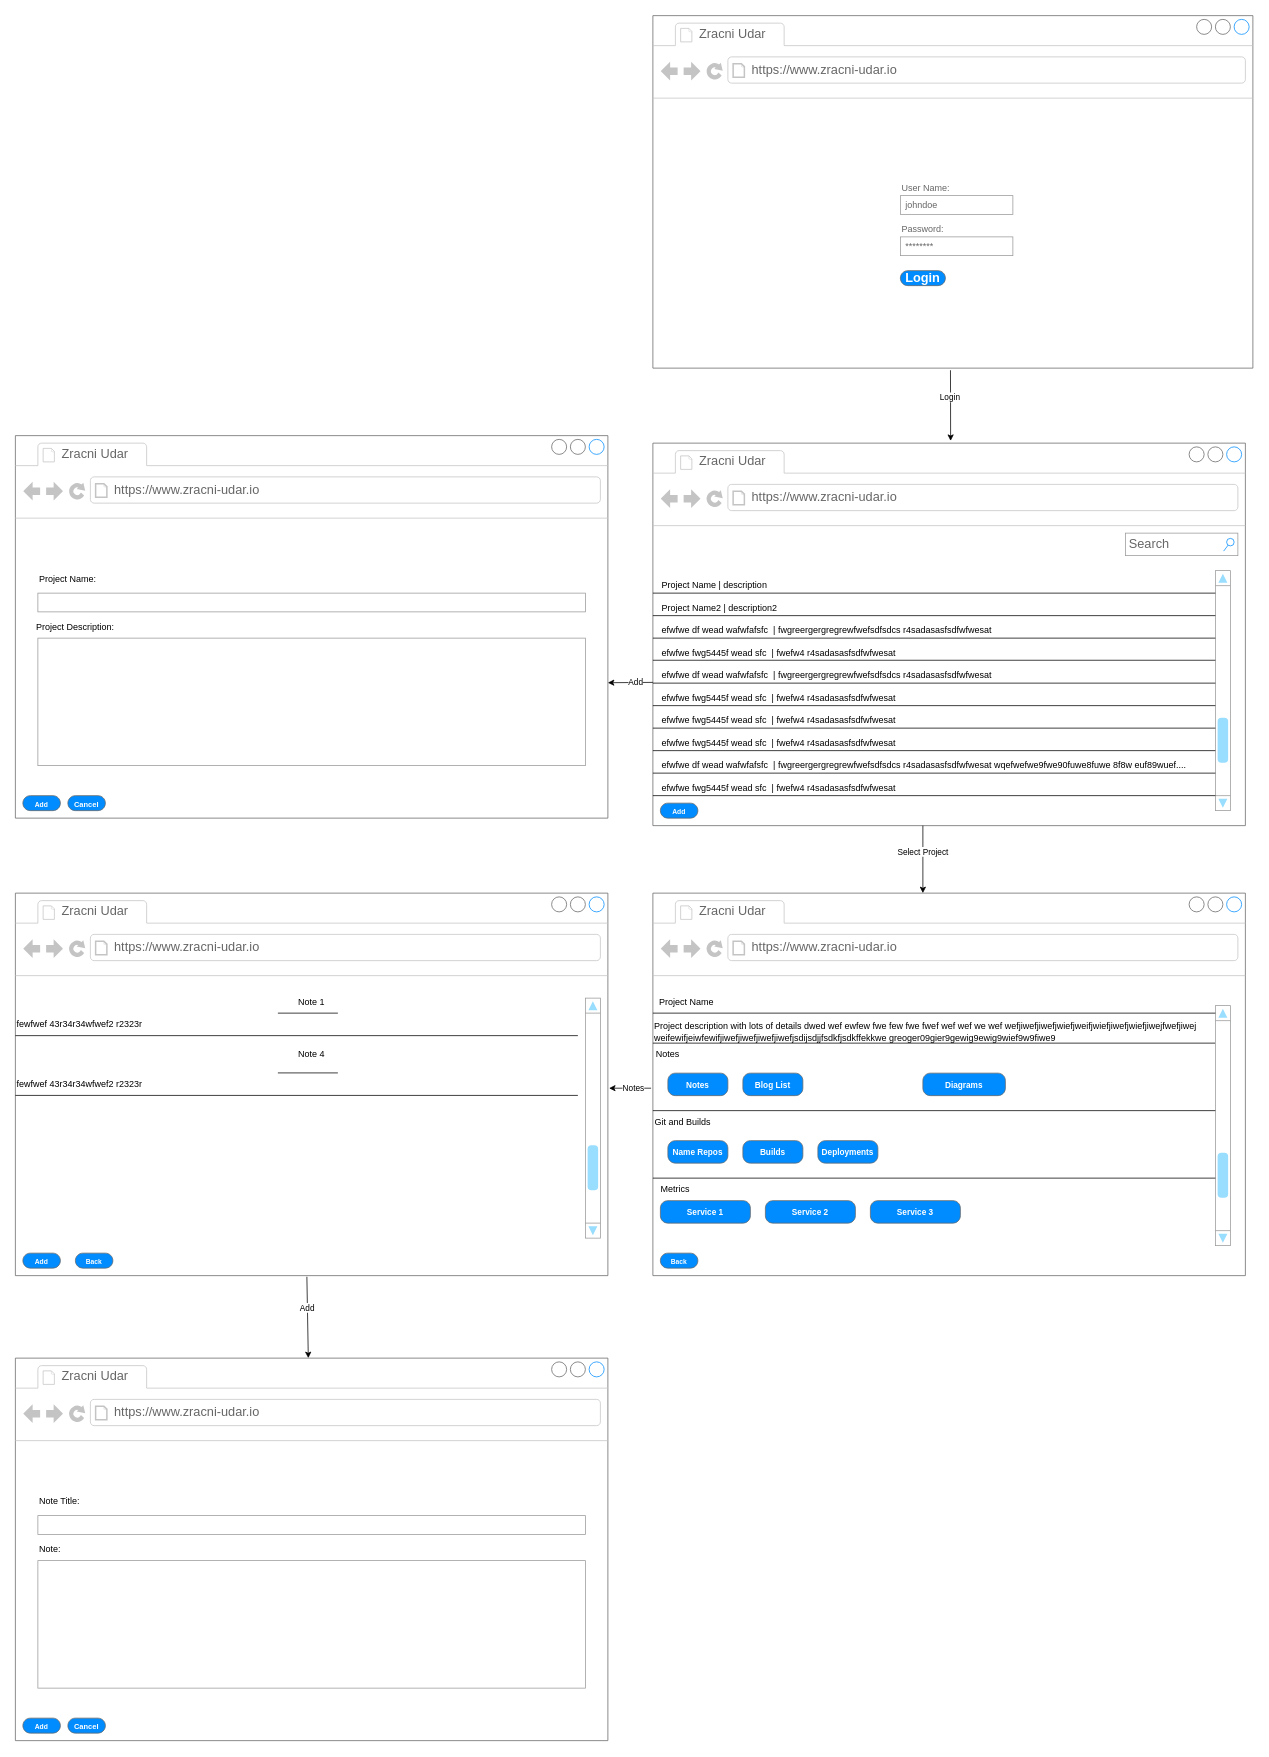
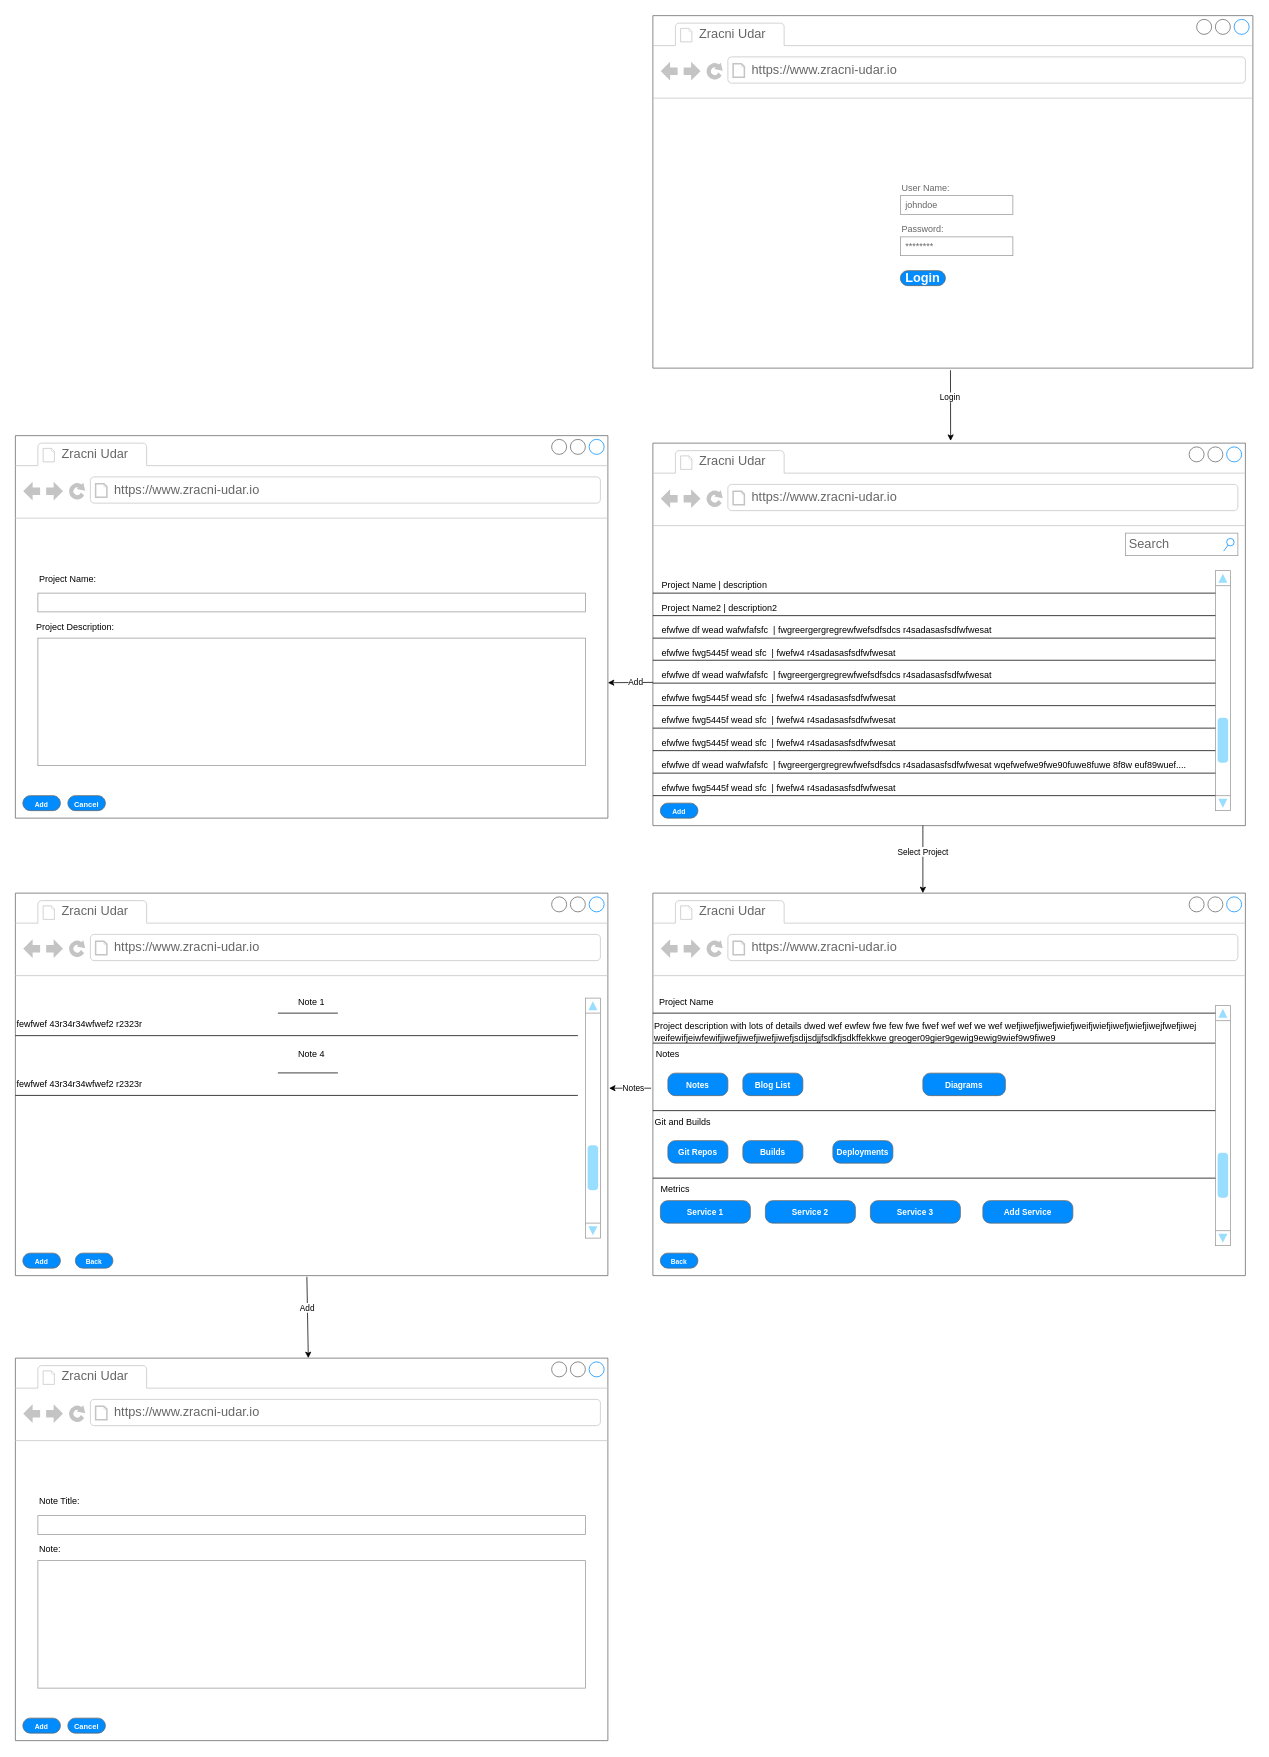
- <mxCell id="46" value="&lt;font style=&quot;font-size: 11px&quot;&gt;Name Repos&lt;/font&gt;" style="strokeWidth=1;shadow=0;dashed=0;align=center;html=1;shape=mxgraph.mockup.buttons.button;strokeColor=#666666;fontColor=#ffffff;mainText=;buttonStyle=round;fontSize=17;fontStyle=1;fillColor=#008cff;whiteSpace=wrap;" vertex="1" parent="35"><mxGeometry x="20" y="330" width="80" height="30" as="geometry" /></mxCell>
+ <mxCell id="46" value="&lt;font style=&quot;font-size: 11px&quot;&gt;Git Repos&lt;/font&gt;" style="strokeWidth=1;shadow=0;dashed=0;align=center;html=1;shape=mxgraph.mockup.buttons.button;strokeColor=#666666;fontColor=#ffffff;mainText=;buttonStyle=round;fontSize=17;fontStyle=1;fillColor=#008cff;whiteSpace=wrap;" vertex="1" parent="35"><mxGeometry x="20" y="330" width="80" height="30" as="geometry" /></mxCell>
- <mxCell id="73" value="&lt;font style=&quot;font-size: 11px&quot;&gt;Deployments&lt;/font&gt;" style="strokeWidth=1;shadow=0;dashed=0;align=center;html=1;shape=mxgraph.mockup.buttons.button;strokeColor=#666666;fontColor=#ffffff;mainText=;buttonStyle=round;fontSize=17;fontStyle=1;fillColor=#008cff;whiteSpace=wrap;" vertex="1" parent="1"><mxGeometry x="1090" y="1520" width="80" height="30" as="geometry" /></mxCell>
+ <mxCell id="73" value="&lt;font style=&quot;font-size: 11px&quot;&gt;Deployments&lt;/font&gt;" style="strokeWidth=1;shadow=0;dashed=0;align=center;html=1;shape=mxgraph.mockup.buttons.button;strokeColor=#666666;fontColor=#ffffff;mainText=;buttonStyle=round;fontSize=17;fontStyle=1;fillColor=#008cff;whiteSpace=wrap;" vertex="1" parent="1"><mxGeometry x="1110" y="1520" width="80" height="30" as="geometry" /></mxCell>
+ <mxCell id="52" value="&lt;span style=&quot;font-size: 11px&quot;&gt;Add Service&lt;/span&gt;" style="strokeWidth=1;shadow=0;dashed=0;align=center;html=1;shape=mxgraph.mockup.buttons.button;strokeColor=#666666;fontColor=#ffffff;mainText=;buttonStyle=round;fontSize=17;fontStyle=1;fillColor=#008cff;whiteSpace=wrap;" vertex="1" parent="35"><mxGeometry x="440" y="410" width="120" height="30" as="geometry" /></mxCell>
